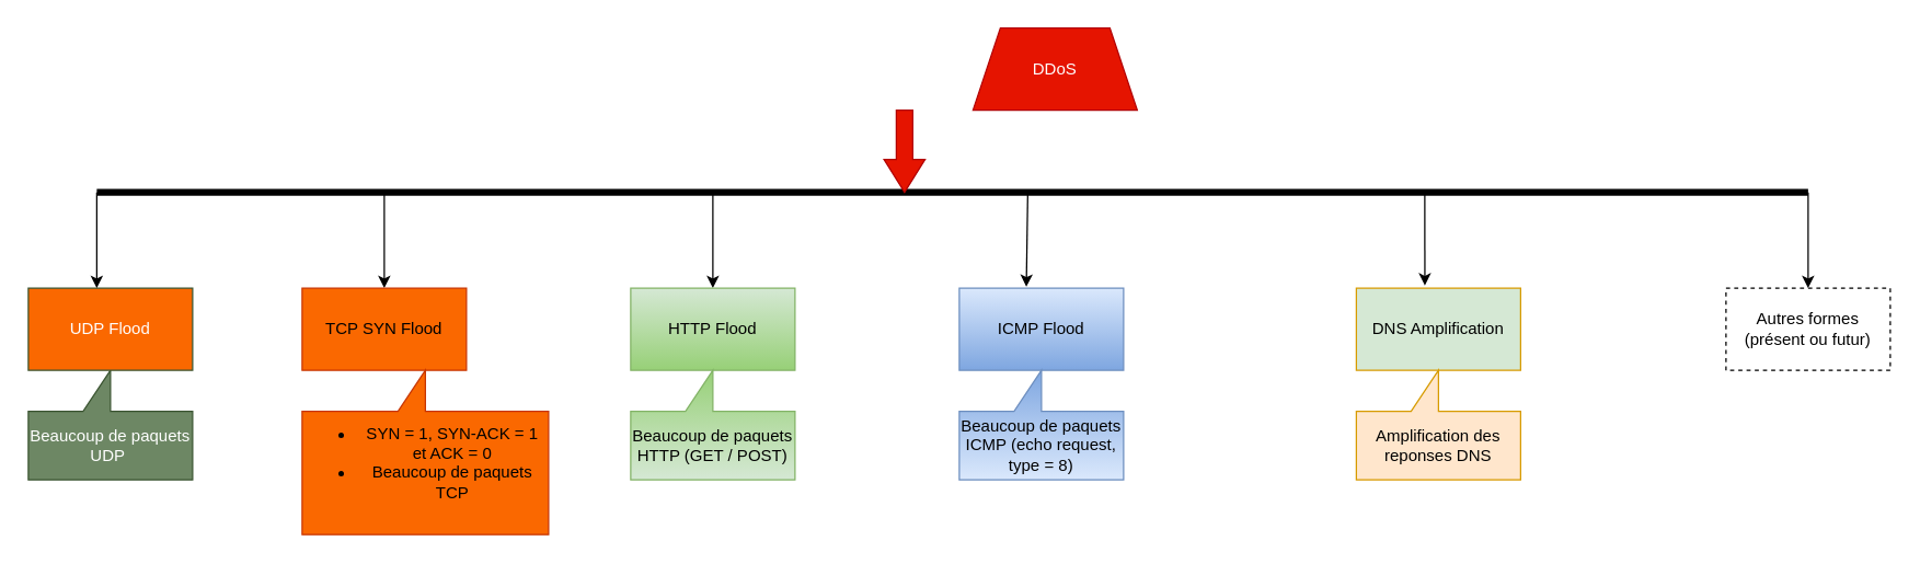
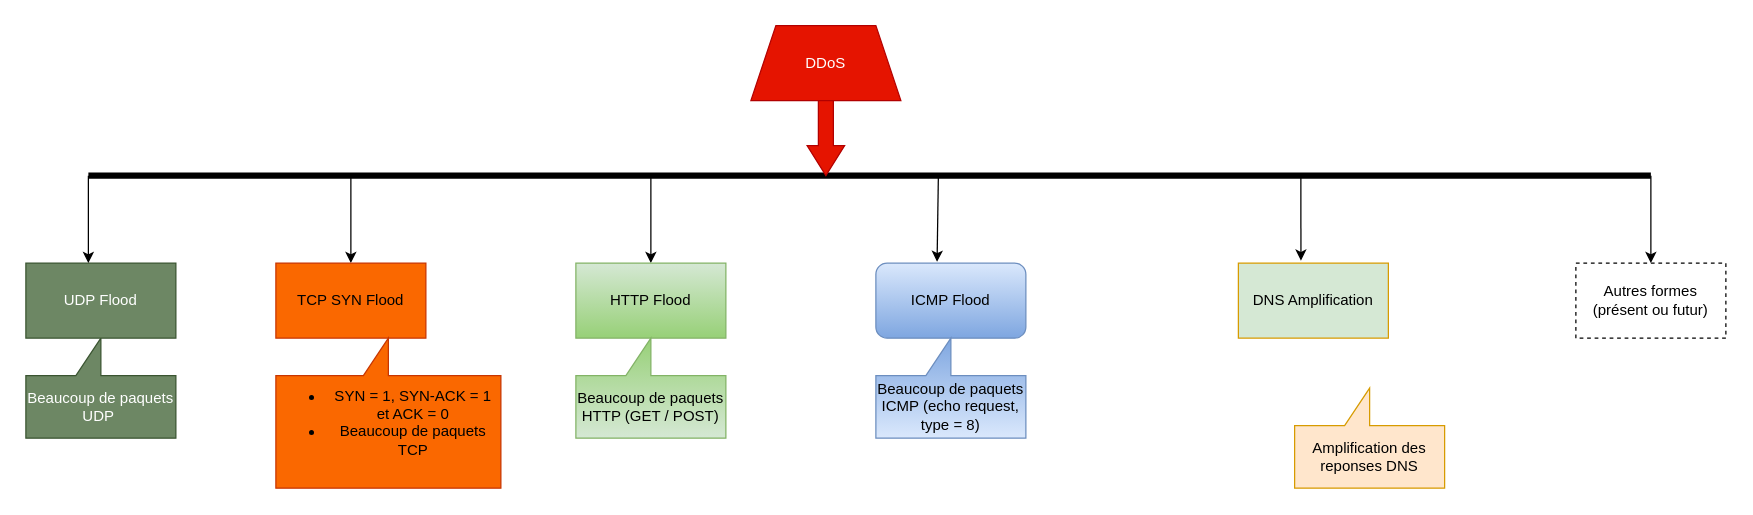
- <mxCell id="2" value="DDoS" style="shape=trapezoid;perimeter=trapezoidPerimeter;whiteSpace=wrap;html=1;fixedSize=1;fillColor=#E51400;fontColor=#ffffff;strokeColor=#B20000;" parent="1" vertex="1"><mxGeometry x="710" y="20" width="120" height="60" as="geometry" /></mxCell>
+ <mxCell id="2" value="DDoS" style="shape=trapezoid;perimeter=trapezoidPerimeter;whiteSpace=wrap;html=1;fixedSize=1;fillColor=#E51400;fontColor=#ffffff;strokeColor=#B20000;" parent="1" vertex="1"><mxGeometry x="600" y="20" width="120" height="60" as="geometry" /></mxCell>
- <mxCell id="6" value="UDP Flood" style="rounded=0;whiteSpace=wrap;html=1;fillColor=#fa6800;fontColor=#ffffff;strokeColor=#3A5431;" parent="1" vertex="1"><mxGeometry x="20" y="210" width="120" height="60" as="geometry" /></mxCell>
+ <mxCell id="6" value="UDP Flood" style="rounded=0;whiteSpace=wrap;html=1;fillColor=#6d8764;fontColor=#ffffff;strokeColor=#3A5431;" parent="1" vertex="1"><mxGeometry x="20" y="210" width="120" height="60" as="geometry" /></mxCell>
- <mxCell id="13" value="ICMP Flood" style="rounded=0;whiteSpace=wrap;html=1;fillColor=#dae8fc;gradientColor=#7ea6e0;strokeColor=#6c8ebf;" parent="1" vertex="1"><mxGeometry x="700" y="210" width="120" height="60" as="geometry" /></mxCell>
+ <mxCell id="13" value="ICMP Flood" style="whiteSpace=wrap;html=1;fillColor=#dae8fc;gradientColor=#7ea6e0;strokeColor=#6c8ebf;rounded=1;" parent="1" vertex="1"><mxGeometry x="700" y="210" width="120" height="60" as="geometry" /></mxCell>
- <mxCell id="19" value="Amplification des reponses DNS" style="shape=callout;whiteSpace=wrap;html=1;perimeter=calloutPerimeter;direction=west;fillColor=#ffe6cc;strokeColor=#d79b00;" parent="1" vertex="1"><mxGeometry x="990" y="270" width="120" height="80" as="geometry" /></mxCell>
+ <mxCell id="19" value="Amplification des reponses DNS" style="shape=callout;whiteSpace=wrap;html=1;perimeter=calloutPerimeter;direction=west;fillColor=#ffe6cc;strokeColor=#d79b00;" parent="1" vertex="1"><mxGeometry x="1035" y="310" width="120" height="80" as="geometry" /></mxCell>
